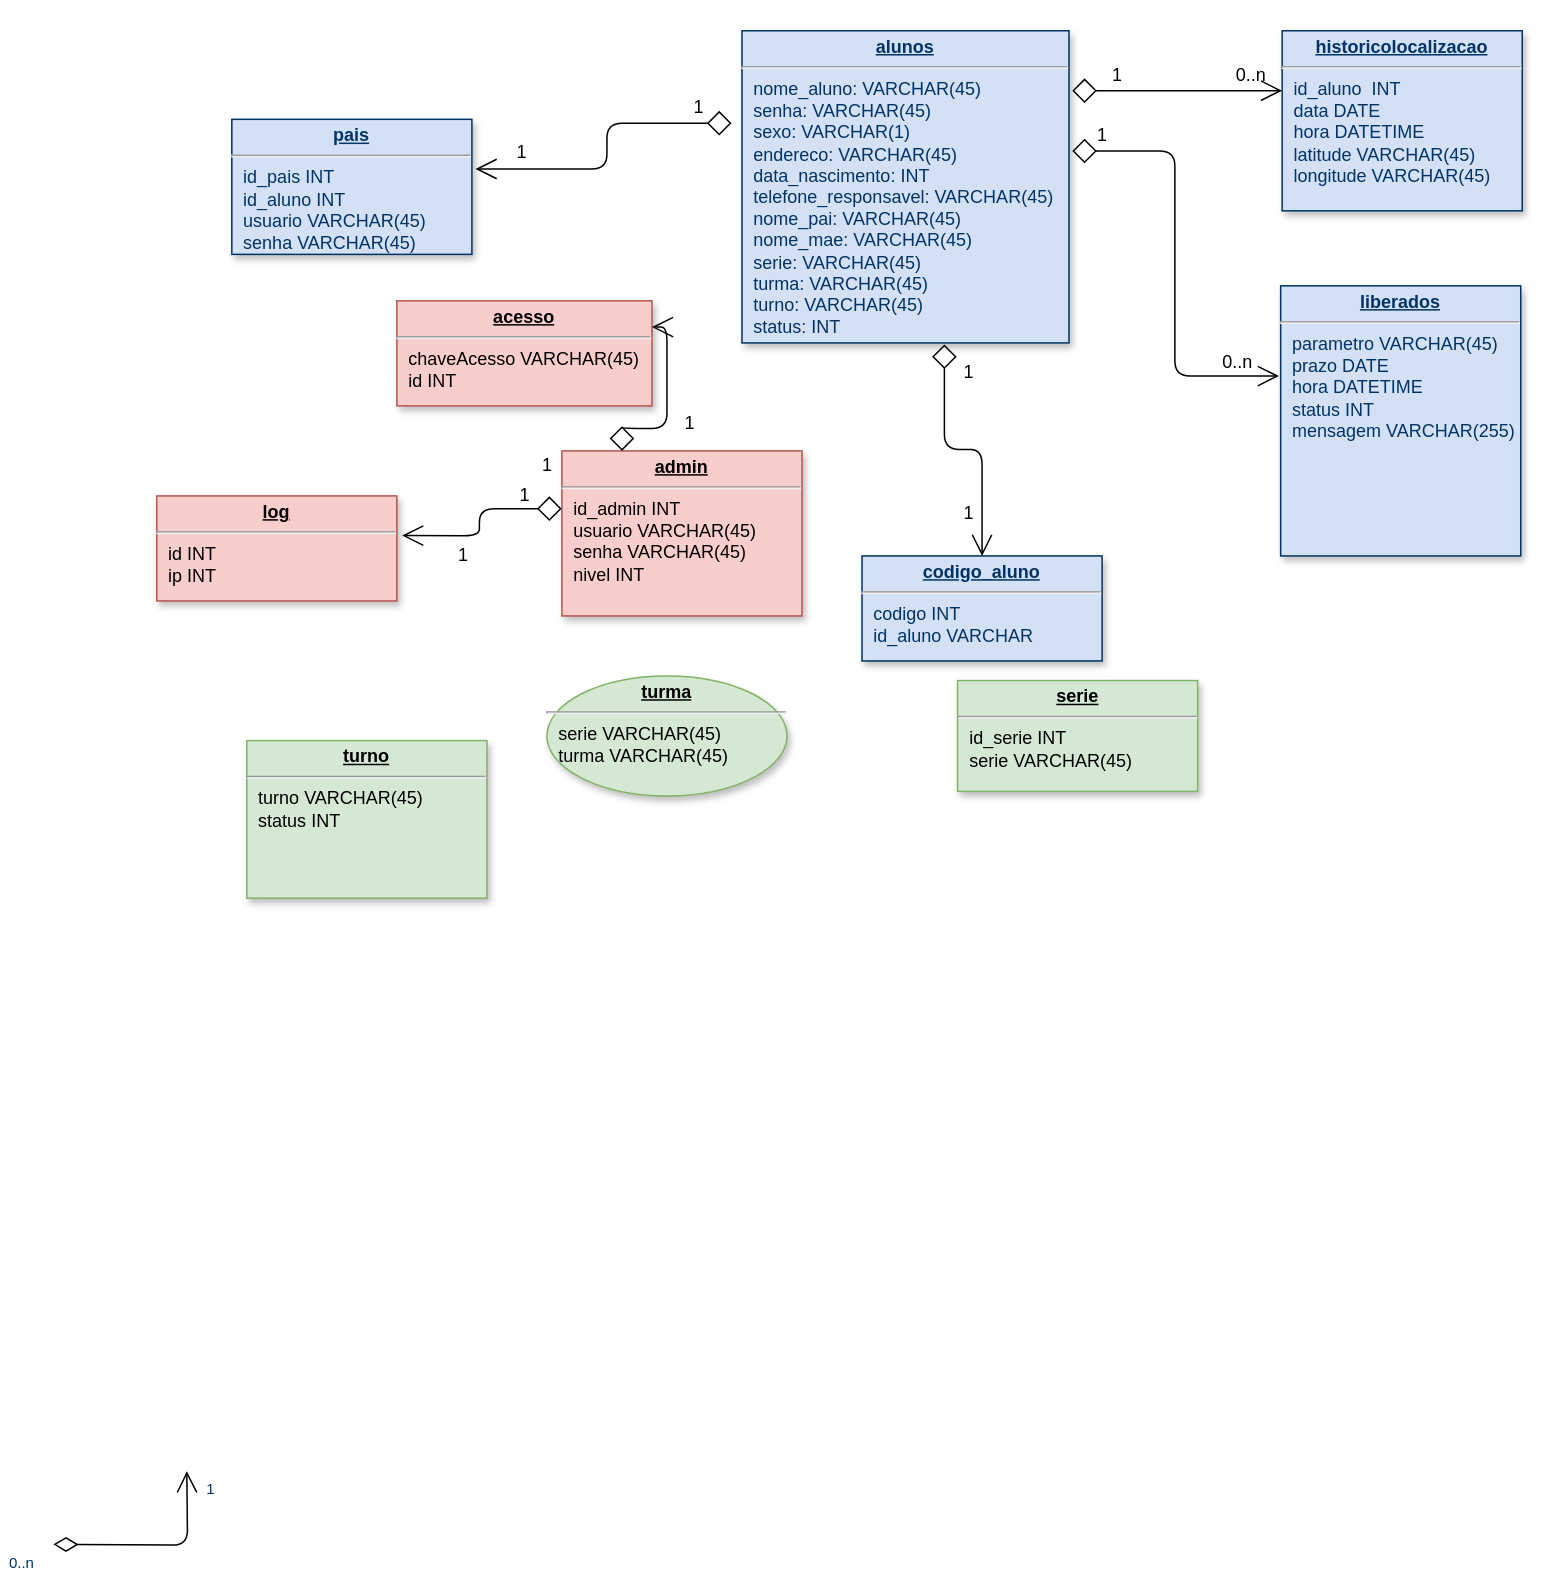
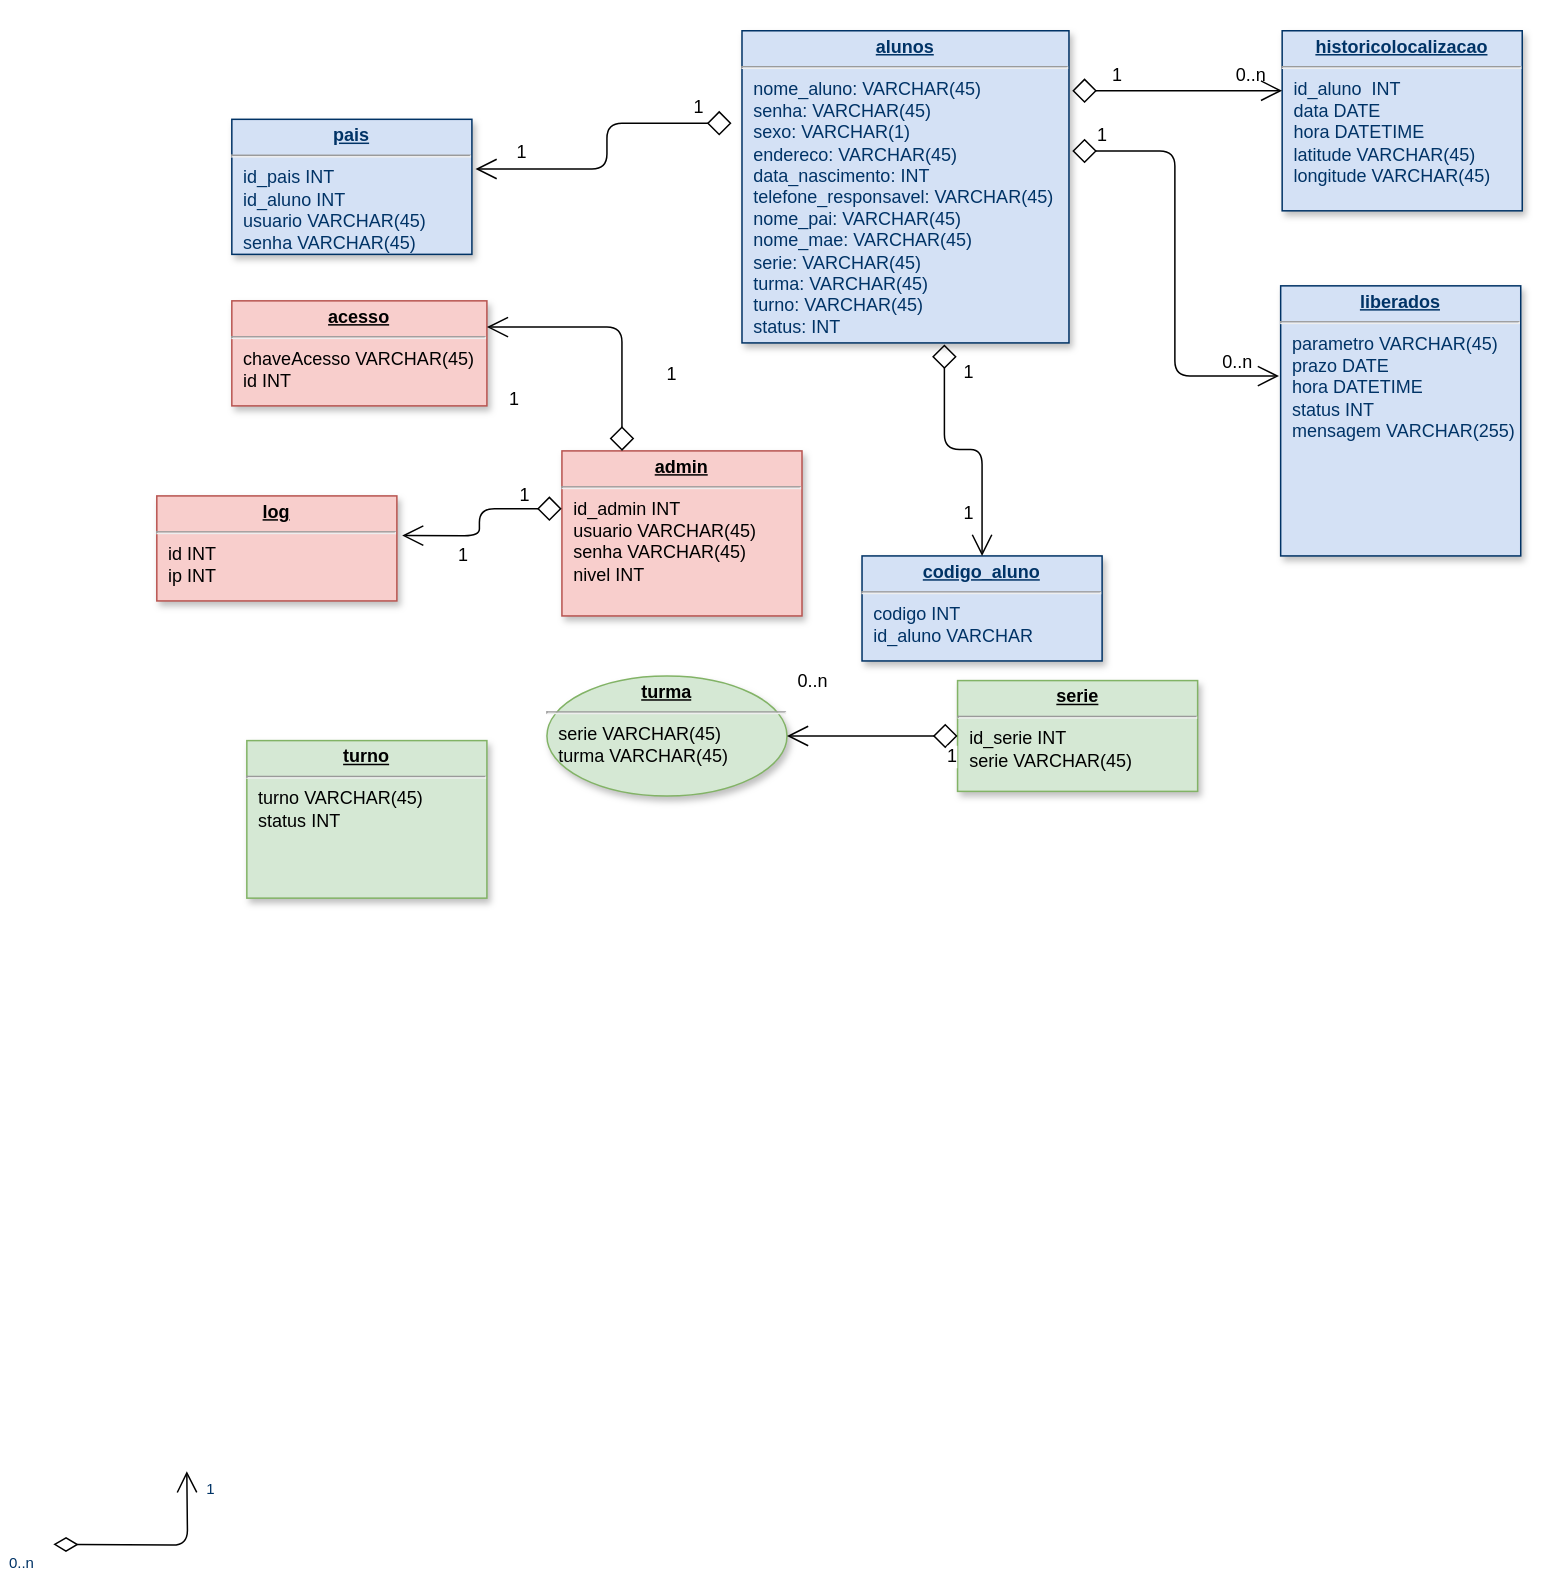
- <mxCell id="10" value="&lt;p style=&quot;margin: 0px ; margin-top: 4px ; text-align: center ; text-decoration: underline&quot;&gt;&lt;b&gt;acesso&lt;/b&gt;&lt;/p&gt;&lt;hr&gt;&lt;p style=&quot;margin: 0px ; margin-left: 8px&quot;&gt;chaveAcesso VARCHAR(45)&lt;/p&gt;&lt;p style=&quot;margin: 0px ; margin-left: 8px&quot;&gt;id INT&lt;/p&gt;" style="verticalAlign=top;align=left;overflow=fill;fontSize=12;fontFamily=Helvetica;html=1;strokeColor=#b85450;shadow=1;fillColor=#f8cecc;" parent="1" vertex="1"><mxGeometry x="249" y="200" width="170" height="70" as="geometry" /></mxCell>
+ <mxCell id="10" value="&lt;p style=&quot;margin: 0px ; margin-top: 4px ; text-align: center ; text-decoration: underline&quot;&gt;&lt;b&gt;acesso&lt;/b&gt;&lt;/p&gt;&lt;hr&gt;&lt;p style=&quot;margin: 0px ; margin-left: 8px&quot;&gt;chaveAcesso VARCHAR(45)&lt;/p&gt;&lt;p style=&quot;margin: 0px ; margin-left: 8px&quot;&gt;id INT&lt;/p&gt;" style="verticalAlign=top;align=left;overflow=fill;fontSize=12;fontFamily=Helvetica;html=1;strokeColor=#b85450;shadow=1;fillColor=#f8cecc;" parent="1" vertex="1"><mxGeometry x="139" y="200" width="170" height="70" as="geometry" /></mxCell>
+ <mxCell id="34" value="" style="endArrow=open;edgeStyle=orthogonalEdgeStyle;startArrow=diamond;startFill=0;endFill=0;endSize=12;startSize=14;entryX=1;entryY=0.5;entryDx=0;entryDy=0;exitX=0;exitY=0.5;exitDx=0;exitDy=0;" edge="1" parent="1" source="9" target="4"><mxGeometry width="50" height="50" relative="1" as="geometry"><mxPoint x="689" y="593.08" as="sourcePoint" /><mxPoint x="568.78" y="654" as="targetPoint" /></mxGeometry></mxCell>
+ <mxCell id="35" value="0..n" style="text;html=1;align=center;verticalAlign=middle;resizable=0;points=[];labelBackgroundColor=#ffffff;" vertex="1" connectable="0" parent="34"><mxGeometry x="-0.49" y="-4" relative="1" as="geometry"><mxPoint x="-68.11" y="-32.8" as="offset" /></mxGeometry></mxCell>
+ <mxCell id="36" value="1" style="text;html=1;align=center;verticalAlign=middle;resizable=0;points=[];labelBackgroundColor=#ffffff;" vertex="1" connectable="0" parent="34"><mxGeometry x="-0.35" y="-3" relative="1" as="geometry"><mxPoint x="32.75" y="16.23" as="offset" /></mxGeometry></mxCell>
